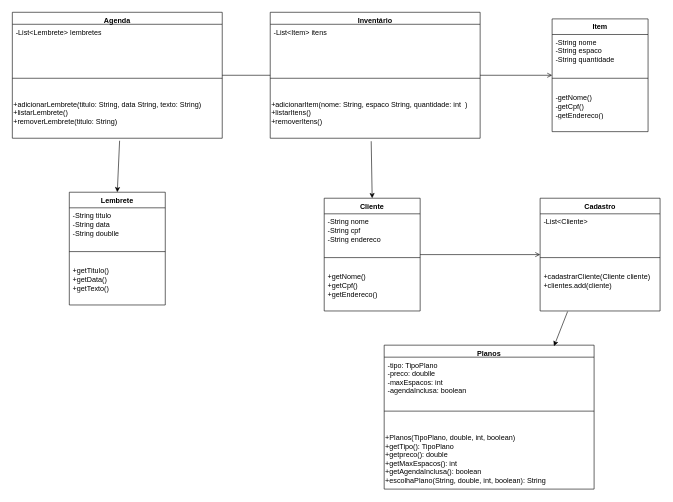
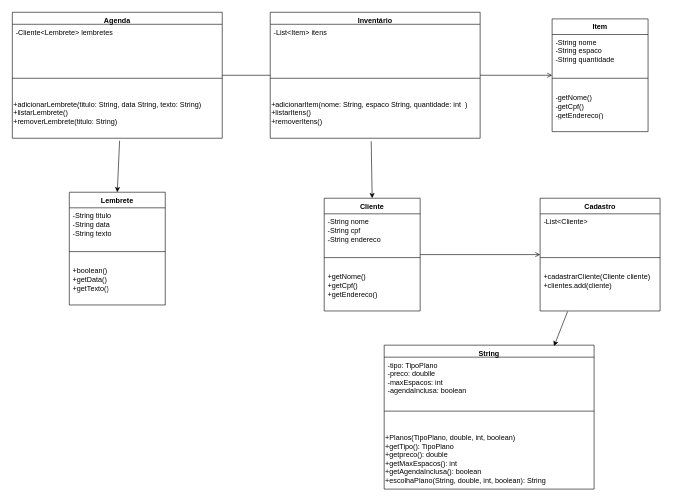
- <mxCell id="22" value="-List&amp;lt;Lembrete&amp;gt; lembretes" style="text;strokeColor=none;fillColor=none;align=left;verticalAlign=top;spacingLeft=4;spacingRight=4;overflow=hidden;rotatable=0;points=[[0,0.5],[1,0.5]];portConstraint=eastwest;whiteSpace=wrap;html=1;" vertex="1" parent="21"><mxGeometry y="20" width="350" height="60" as="geometry" /></mxCell>
+ <mxCell id="22" value="-Cliente&amp;lt;Lembrete&amp;gt; lembretes" style="text;strokeColor=none;fillColor=none;align=left;verticalAlign=top;spacingLeft=4;spacingRight=4;overflow=hidden;rotatable=0;points=[[0,0.5],[1,0.5]];portConstraint=eastwest;whiteSpace=wrap;html=1;" vertex="1" parent="21"><mxGeometry y="20" width="350" height="60" as="geometry" /></mxCell>
- <mxCell id="27" value="-String titulo&lt;br&gt;-String data&lt;div&gt;-String doublle&lt;/div&gt;" style="text;strokeColor=none;fillColor=none;align=left;verticalAlign=top;spacingLeft=4;spacingRight=4;overflow=hidden;rotatable=0;points=[[0,0.5],[1,0.5]];portConstraint=eastwest;whiteSpace=wrap;html=1;" vertex="1" parent="26"><mxGeometry y="26" width="160" height="54" as="geometry" /></mxCell>
+ <mxCell id="27" value="-String titulo&lt;br&gt;-String data&lt;div&gt;-String texto&lt;/div&gt;" style="text;strokeColor=none;fillColor=none;align=left;verticalAlign=top;spacingLeft=4;spacingRight=4;overflow=hidden;rotatable=0;points=[[0,0.5],[1,0.5]];portConstraint=eastwest;whiteSpace=wrap;html=1;" vertex="1" parent="26"><mxGeometry y="26" width="160" height="54" as="geometry" /></mxCell>
- <mxCell id="29" value="&lt;div&gt;+getTitulo()&lt;/div&gt;&lt;div&gt;+getData()&lt;/div&gt;&lt;div&gt;+getTexto()&lt;/div&gt;" style="text;strokeColor=none;fillColor=none;align=left;verticalAlign=top;spacingLeft=4;spacingRight=4;overflow=hidden;rotatable=0;points=[[0,0.5],[1,0.5]];portConstraint=eastwest;whiteSpace=wrap;html=1;" vertex="1" parent="26"><mxGeometry y="118" width="160" height="70" as="geometry" /></mxCell>
+ <mxCell id="29" value="&lt;div&gt;+boolean()&lt;/div&gt;&lt;div&gt;+getData()&lt;/div&gt;&lt;div&gt;+getTexto()&lt;/div&gt;" style="text;strokeColor=none;fillColor=none;align=left;verticalAlign=top;spacingLeft=4;spacingRight=4;overflow=hidden;rotatable=0;points=[[0,0.5],[1,0.5]];portConstraint=eastwest;whiteSpace=wrap;html=1;" vertex="1" parent="26"><mxGeometry y="118" width="160" height="70" as="geometry" /></mxCell>
- <mxCell id="31" value="Planos" style="swimlane;fontStyle=1;align=center;verticalAlign=top;childLayout=stackLayout;horizontal=1;startSize=20;horizontalStack=0;resizeParent=1;resizeParentMax=0;resizeLast=0;collapsible=1;marginBottom=0;whiteSpace=wrap;html=1;" vertex="1" parent="1"><mxGeometry x="640" y="575" width="350" height="240" as="geometry" /></mxCell>
+ <mxCell id="31" value="String" style="swimlane;fontStyle=1;align=center;verticalAlign=top;childLayout=stackLayout;horizontal=1;startSize=20;horizontalStack=0;resizeParent=1;resizeParentMax=0;resizeLast=0;collapsible=1;marginBottom=0;whiteSpace=wrap;html=1;" vertex="1" parent="1"><mxGeometry x="640" y="575" width="350" height="240" as="geometry" /></mxCell>
